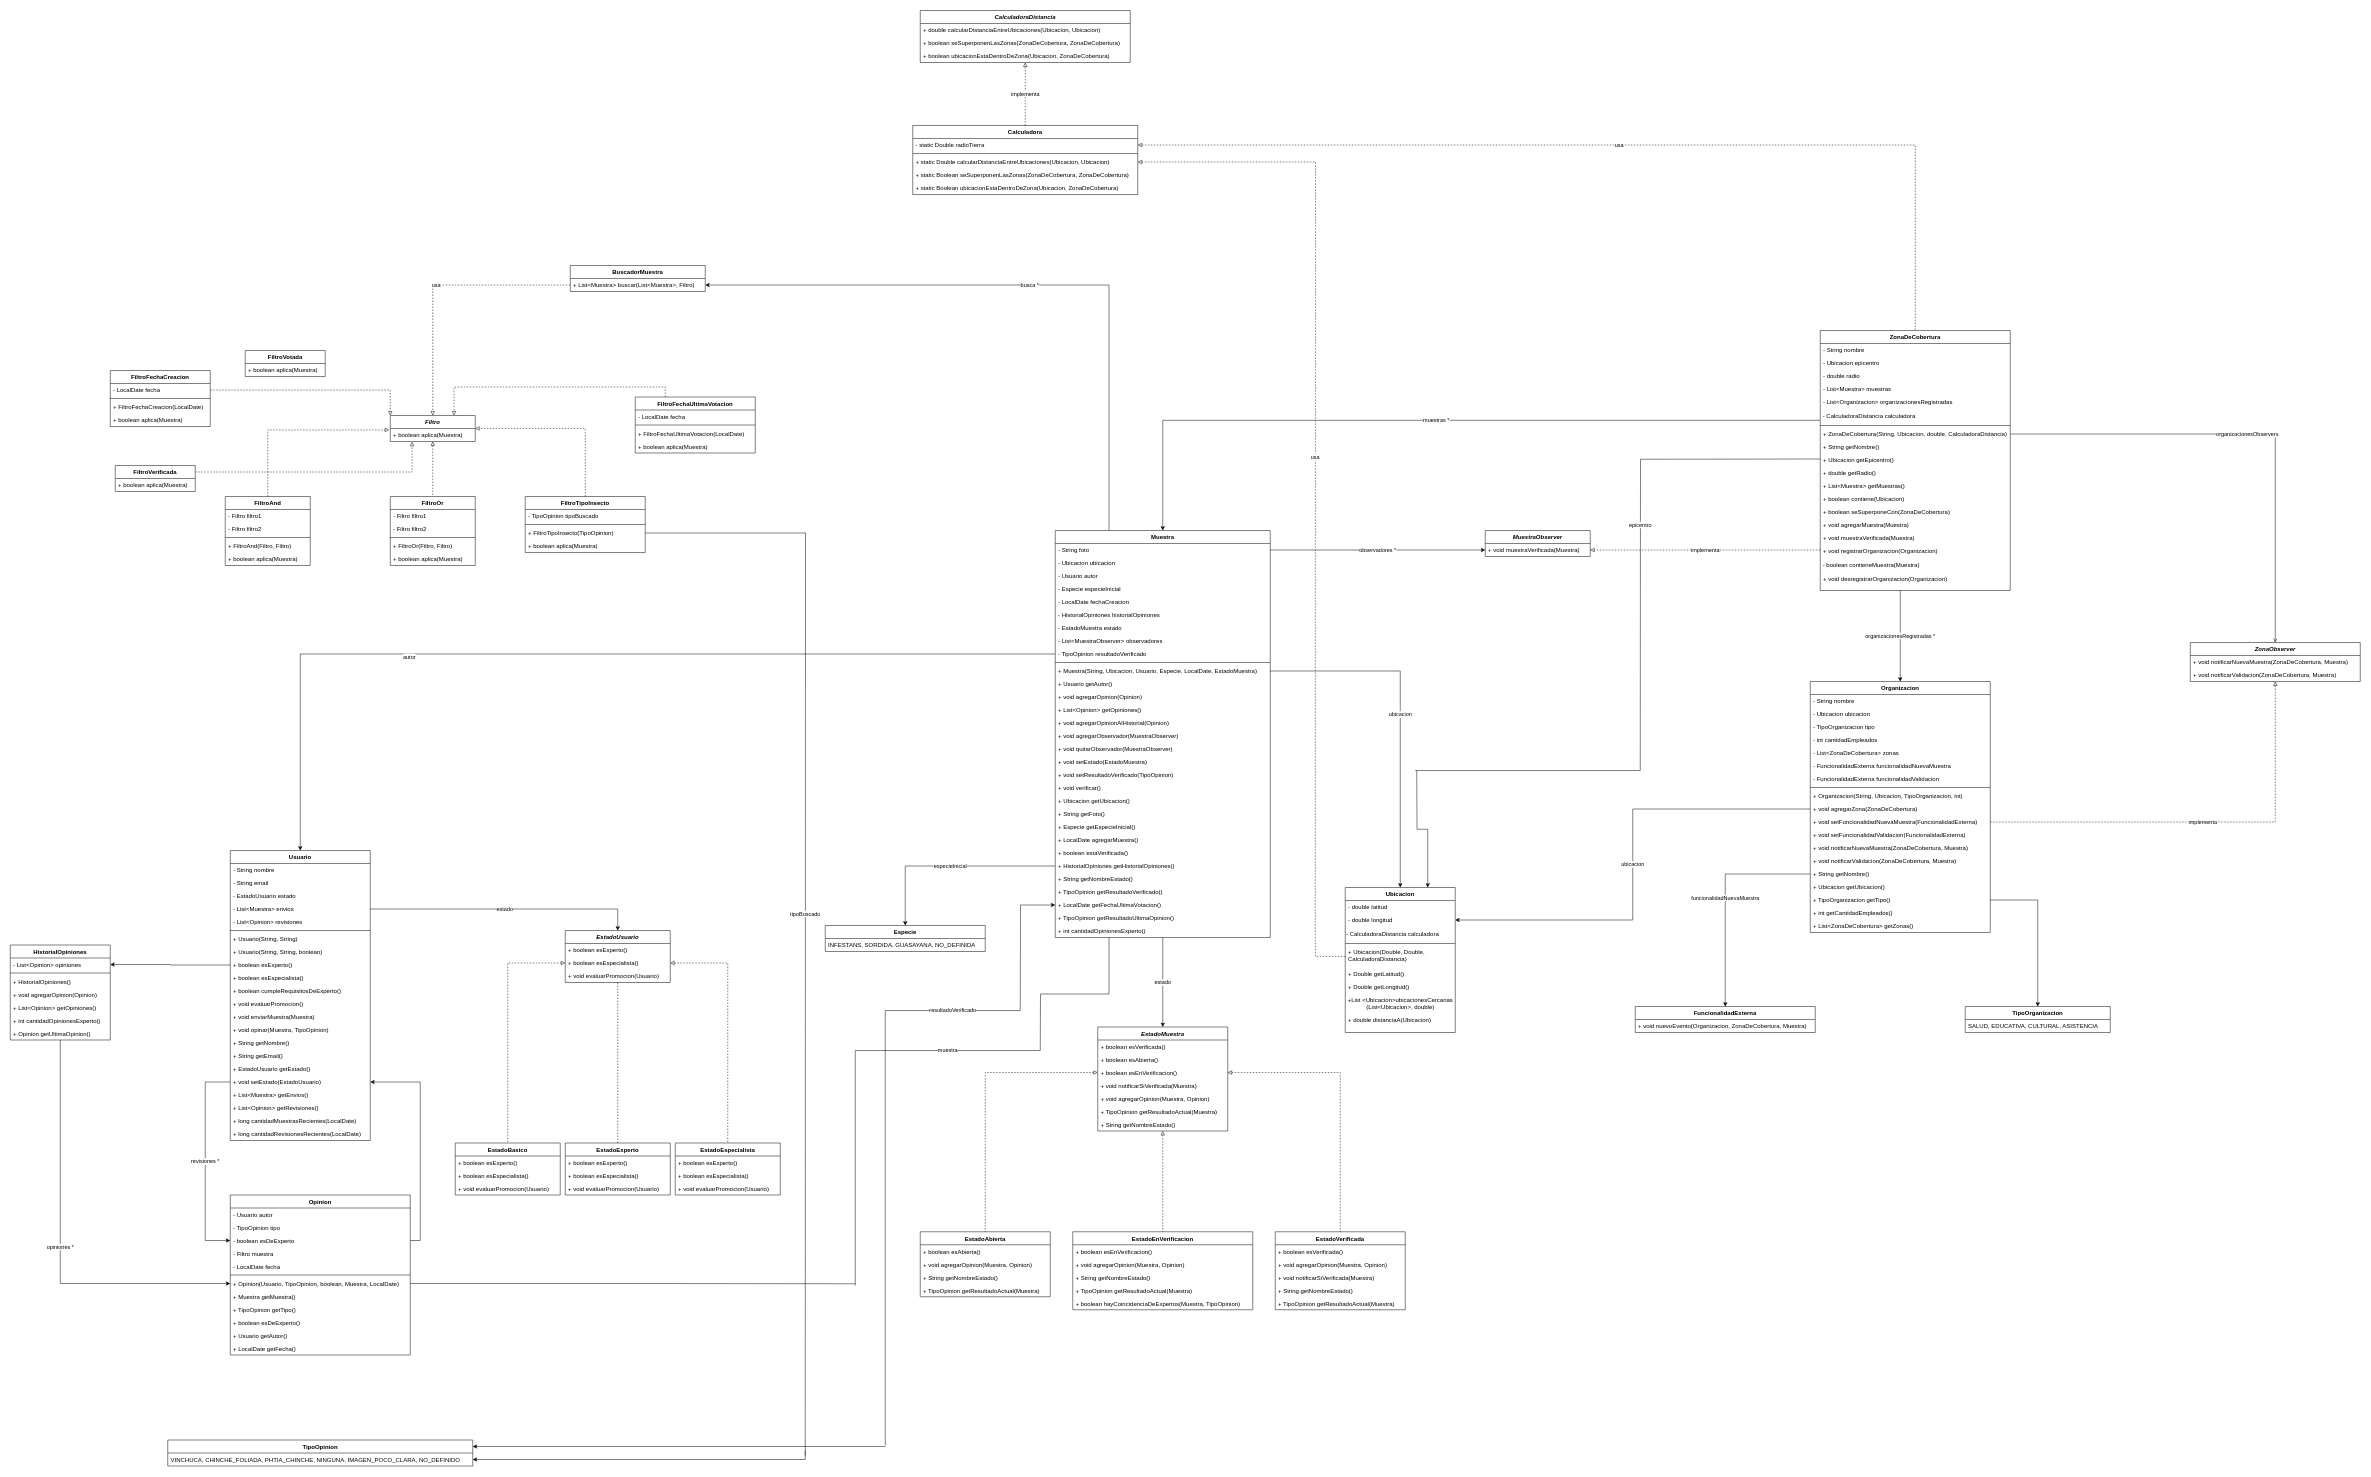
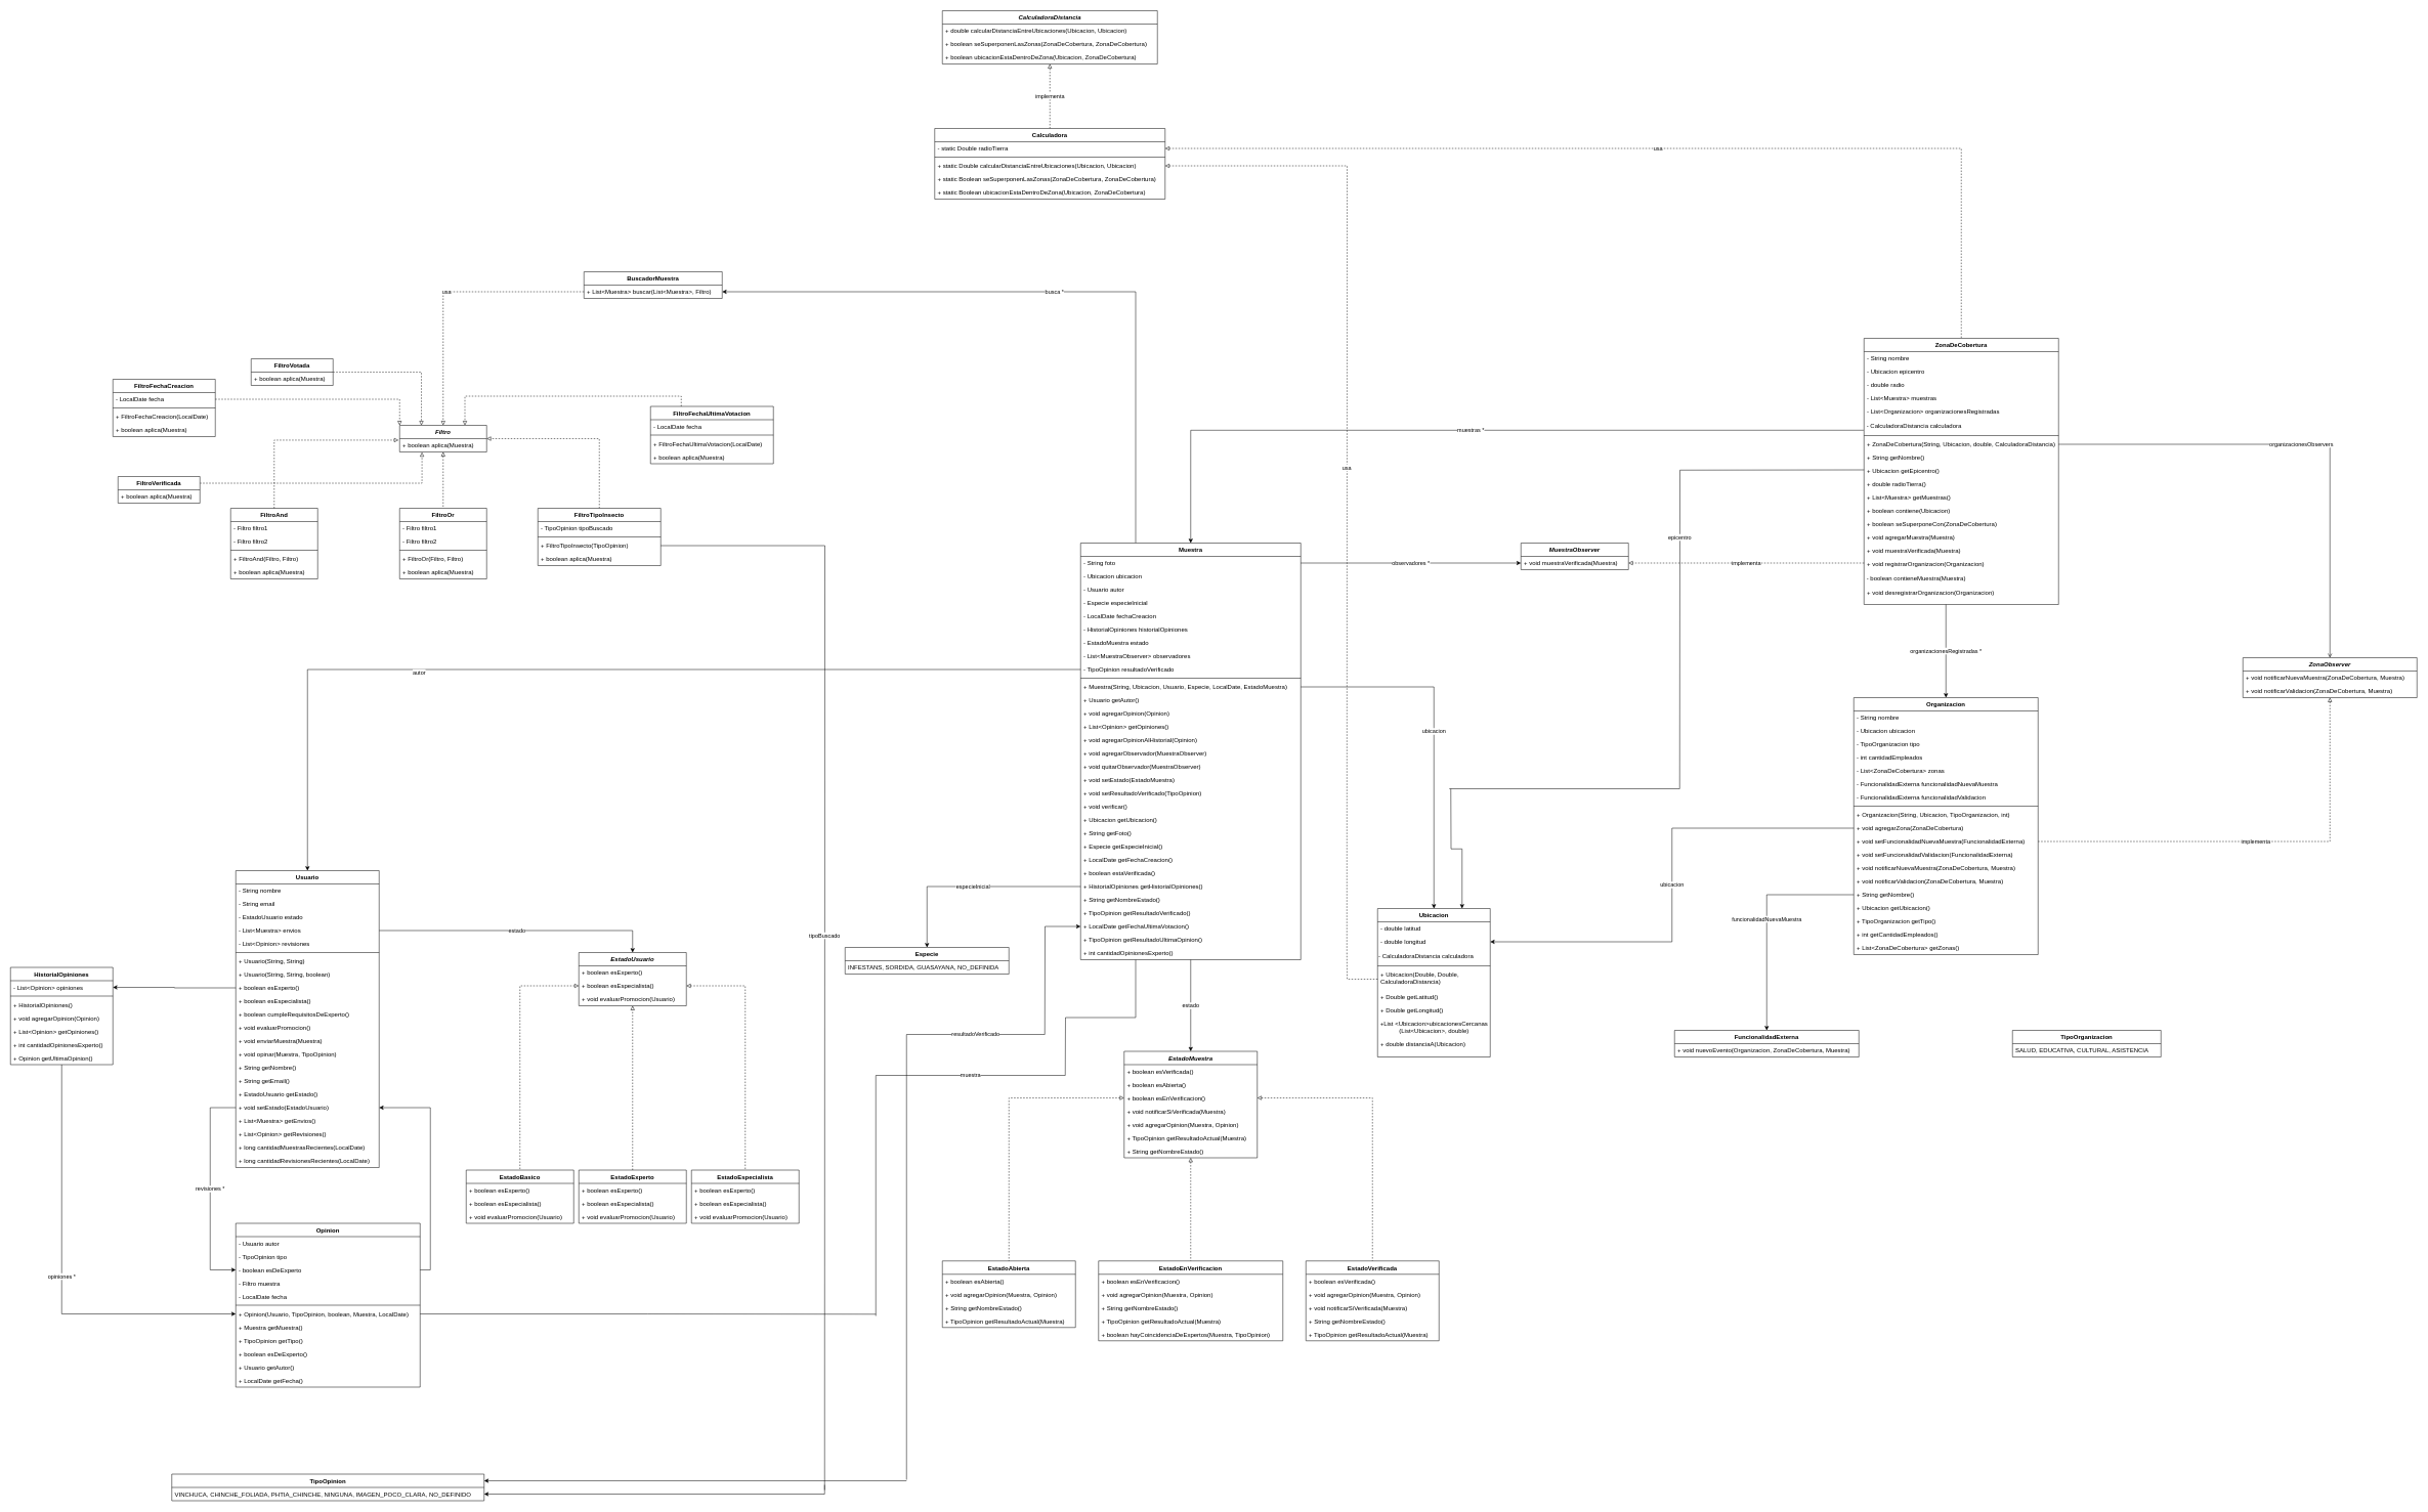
+ <mxCell id="248" style="edgeStyle=orthogonalEdgeStyle;rounded=0;orthogonalLoop=1;jettySize=auto;html=1;exitX=1;exitY=0.5;exitDx=0;exitDy=0;entryX=0.25;entryY=0;entryDx=0;entryDy=0;dashed=1;endArrow=block;endFill=0;" parent="1" source="249" target="156" edge="1"><mxGeometry relative="1" as="geometry" /></mxCell>
- <mxCell id="267" value="+ double getRadio()" style="text;strokeColor=none;fillColor=none;align=left;verticalAlign=top;spacingLeft=4;spacingRight=4;overflow=hidden;rotatable=0;points=[[0,0.5],[1,0.5]];portConstraint=eastwest;" vertex="1" parent="256"><mxGeometry y="272" width="380" height="26" as="geometry" /></mxCell>
+ <mxCell id="267" value="+ double radioTierra()" style="text;strokeColor=none;fillColor=none;align=left;verticalAlign=top;spacingLeft=4;spacingRight=4;overflow=hidden;rotatable=0;points=[[0,0.5],[1,0.5]];portConstraint=eastwest;" vertex="1" parent="256"><mxGeometry y="272" width="380" height="26" as="geometry" /></mxCell>
- <mxCell id="29" value="+ LocalDate agregarMuestra()" style="text;strokeColor=none;fillColor=none;align=left;verticalAlign=top;spacingLeft=4;spacingRight=4;overflow=hidden;rotatable=0;points=[[0,0.5],[1,0.5]];portConstraint=eastwest;" parent="5" vertex="1"><mxGeometry y="606" width="430" height="26" as="geometry" /></mxCell>
+ <mxCell id="29" value="+ LocalDate getFechaCreacion()" style="text;strokeColor=none;fillColor=none;align=left;verticalAlign=top;spacingLeft=4;spacingRight=4;overflow=hidden;rotatable=0;points=[[0,0.5],[1,0.5]];portConstraint=eastwest;" parent="5" vertex="1"><mxGeometry y="606" width="430" height="26" as="geometry" /></mxCell>
- <mxCell id="233" style="edgeStyle=orthogonalEdgeStyle;rounded=0;orthogonalLoop=1;jettySize=auto;html=1;exitX=1;exitY=0.5;exitDx=0;exitDy=0;entryX=0.5;entryY=0;entryDx=0;entryDy=0;" parent="1" source="124" target="231" edge="1"><mxGeometry relative="1" as="geometry" /></mxCell>
- <mxCell id="213" style="edgeStyle=orthogonalEdgeStyle;rounded=0;orthogonalLoop=1;jettySize=auto;html=1;exitX=0.5;exitY=0;exitDx=0;exitDy=0;entryX=0.5;entryY=1;entryDx=0;entryDy=0;endArrow=none;endFill=0;dashed=1;" parent="1" source="214" target="102" edge="1"><mxGeometry relative="1" as="geometry"><mxPoint x="1244.684" y="1980" as="targetPoint" /></mxGeometry></mxCell>
+ <mxCell id="213" style="edgeStyle=orthogonalEdgeStyle;rounded=0;orthogonalLoop=1;jettySize=auto;html=1;exitX=0.5;exitY=0;exitDx=0;exitDy=0;entryX=0.5;entryY=1;entryDx=0;entryDy=0;endArrow=block;endFill=0;dashed=1;" parent="1" source="214" target="102" edge="1"><mxGeometry relative="1" as="geometry"><mxPoint x="1244.684" y="1980" as="targetPoint" /></mxGeometry></mxCell>
